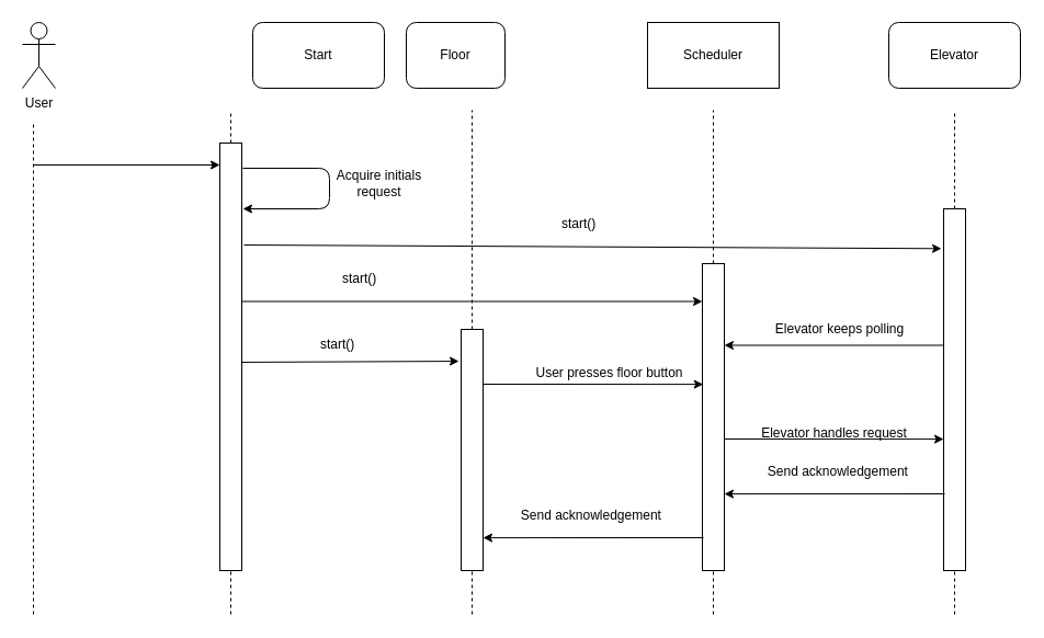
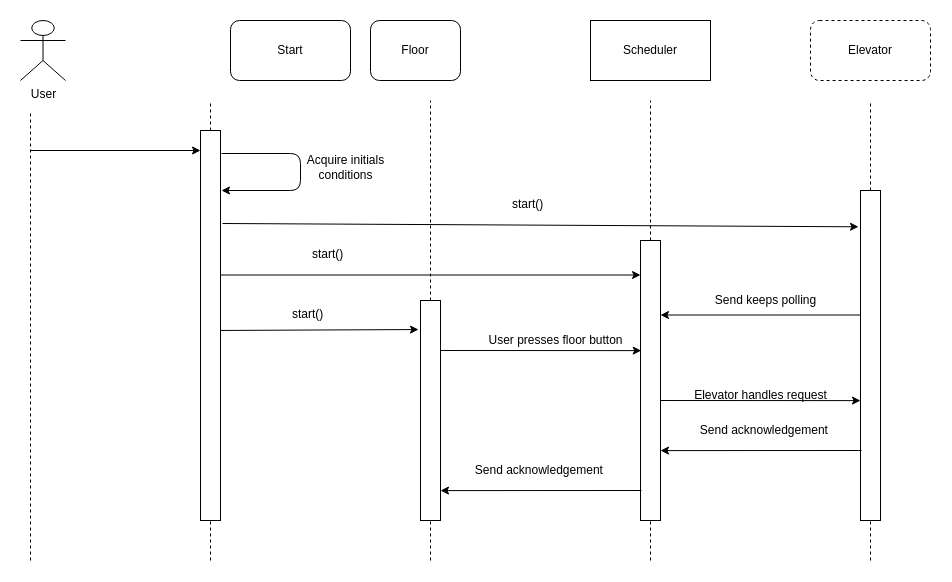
- <mxCell id="2" value="User" style="shape=umlActor;verticalLabelPosition=bottom;labelBackgroundColor=#ffffff;verticalAlign=top;html=1;outlineConnect=0;" parent="1" vertex="1"><mxGeometry x="20" y="20" width="30" height="60" as="geometry" /></mxCell>
+ <mxCell id="2" value="User" style="shape=umlActor;verticalLabelPosition=bottom;labelBackgroundColor=#ffffff;verticalAlign=top;html=1;outlineConnect=0;" parent="1" vertex="1"><mxGeometry x="20" y="20" width="45" height="60" as="geometry" /></mxCell>
- <mxCell id="6" value="Elevator" style="rounded=1;whiteSpace=wrap;html=1;" parent="1" vertex="1"><mxGeometry x="810" y="20" width="120" height="60" as="geometry" /></mxCell>
+ <mxCell id="6" value="Elevator" style="rounded=1;whiteSpace=wrap;html=1;dashed=1;" parent="1" vertex="1"><mxGeometry x="810" y="20" width="120" height="60" as="geometry" /></mxCell>
- <mxCell id="30" value="Acquire initials &lt;br&gt;request" style="text;html=1;align=center;verticalAlign=middle;resizable=0;points=[];autosize=1;" vertex="1" parent="1"><mxGeometry x="300" y="152" width="90" height="30" as="geometry" /></mxCell>
+ <mxCell id="30" value="Acquire initials &lt;br&gt;conditions" style="text;html=1;align=center;verticalAlign=middle;resizable=0;points=[];autosize=1;" vertex="1" parent="1"><mxGeometry x="300" y="152" width="90" height="30" as="geometry" /></mxCell>
- <mxCell id="34" value="Elevator keeps polling" style="text;html=1;align=center;verticalAlign=middle;resizable=0;points=[];autosize=1;" vertex="1" parent="1"><mxGeometry x="700" y="290" width="130" height="20" as="geometry" /></mxCell>
+ <mxCell id="34" value="Send keeps polling" style="text;html=1;align=center;verticalAlign=middle;resizable=0;points=[];autosize=1;" vertex="1" parent="1"><mxGeometry x="700" y="290" width="130" height="20" as="geometry" /></mxCell>
